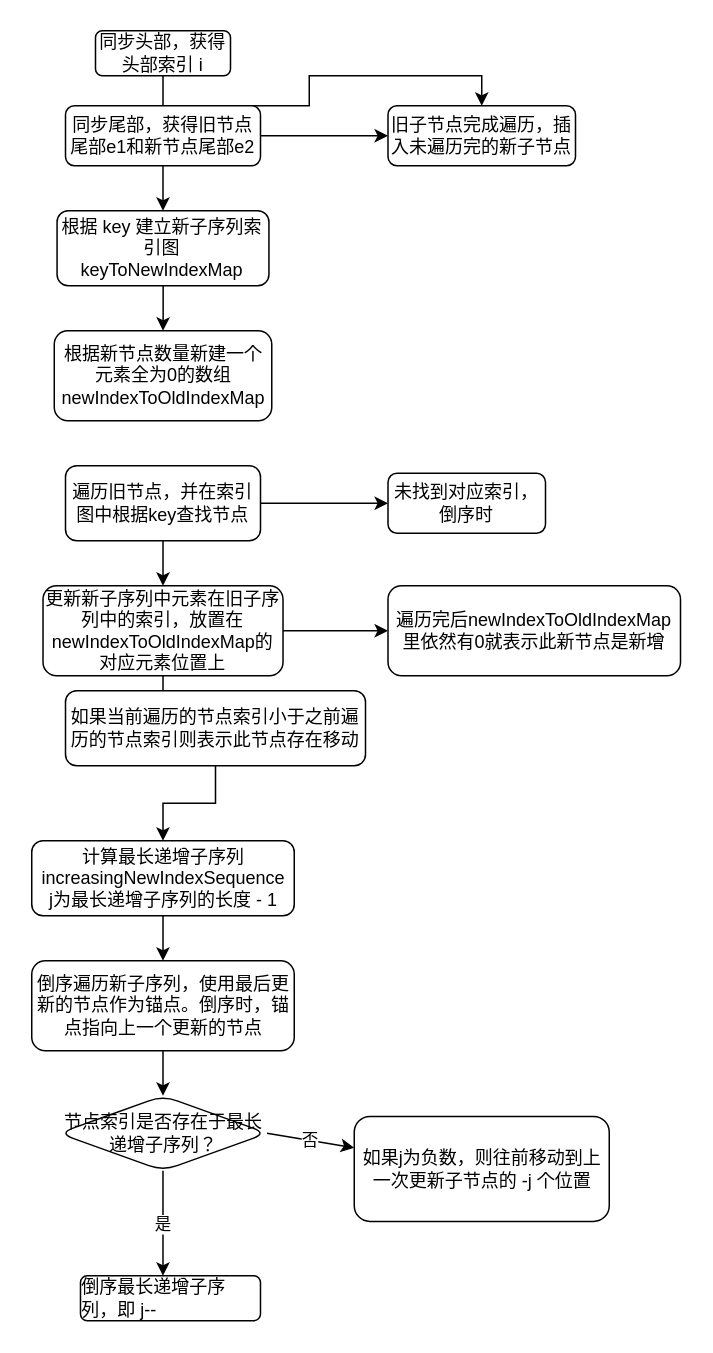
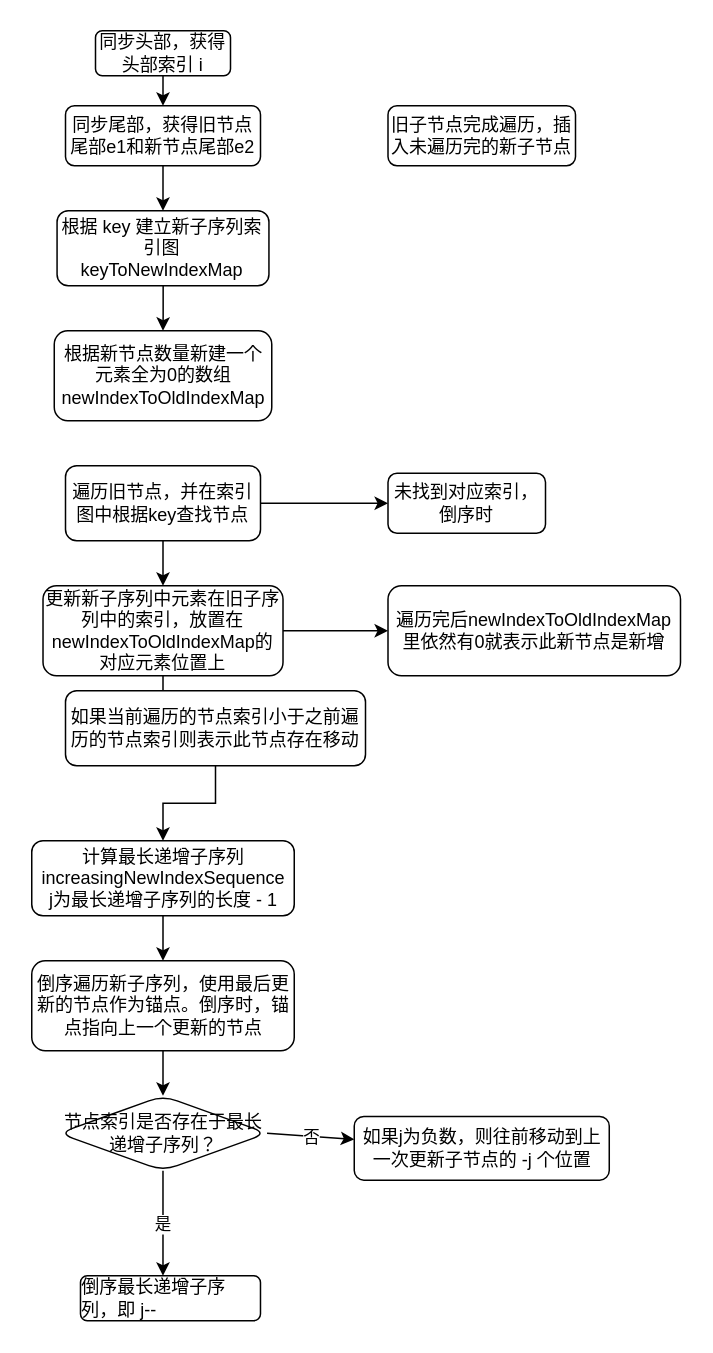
- <mxCell id="2" style="edgeStyle=orthogonalEdgeStyle;rounded=0;orthogonalLoop=1;jettySize=auto;html=1;exitX=0.5;exitY=1;exitDx=0;exitDy=0;" edge="1" parent="1" source="3" target="9"><mxGeometry relative="1" as="geometry" /></mxCell>
+ <mxCell id="2" style="edgeStyle=orthogonalEdgeStyle;rounded=0;orthogonalLoop=1;jettySize=auto;html=1;exitX=0.5;exitY=1;exitDx=0;exitDy=0;entryX=0.5;entryY=0;entryDx=0;entryDy=0;" edge="1" parent="1" source="3" target="6"><mxGeometry relative="1" as="geometry" /></mxCell>
- <mxCell id="4" value="" style="edgeStyle=orthogonalEdgeStyle;rounded=0;orthogonalLoop=1;jettySize=auto;html=1;" edge="1" parent="1" source="6" target="9"><mxGeometry relative="1" as="geometry" /></mxCell>
- <mxCell id="30" value="如果j为负数，则往前移动到上一次更新子节点的 -j 个位置" style="rounded=1;whiteSpace=wrap;html=1;" vertex="1" parent="1"><mxGeometry x="235.5" y="743.75" width="170.01" height="70" as="geometry" /></mxCell>
+ <mxCell id="30" value="如果j为负数，则往前移动到上一次更新子节点的 -j 个位置" style="rounded=1;whiteSpace=wrap;html=1;" vertex="1" parent="1"><mxGeometry x="235.5" y="743.75" width="170.01" height="42.5" as="geometry" /></mxCell>
